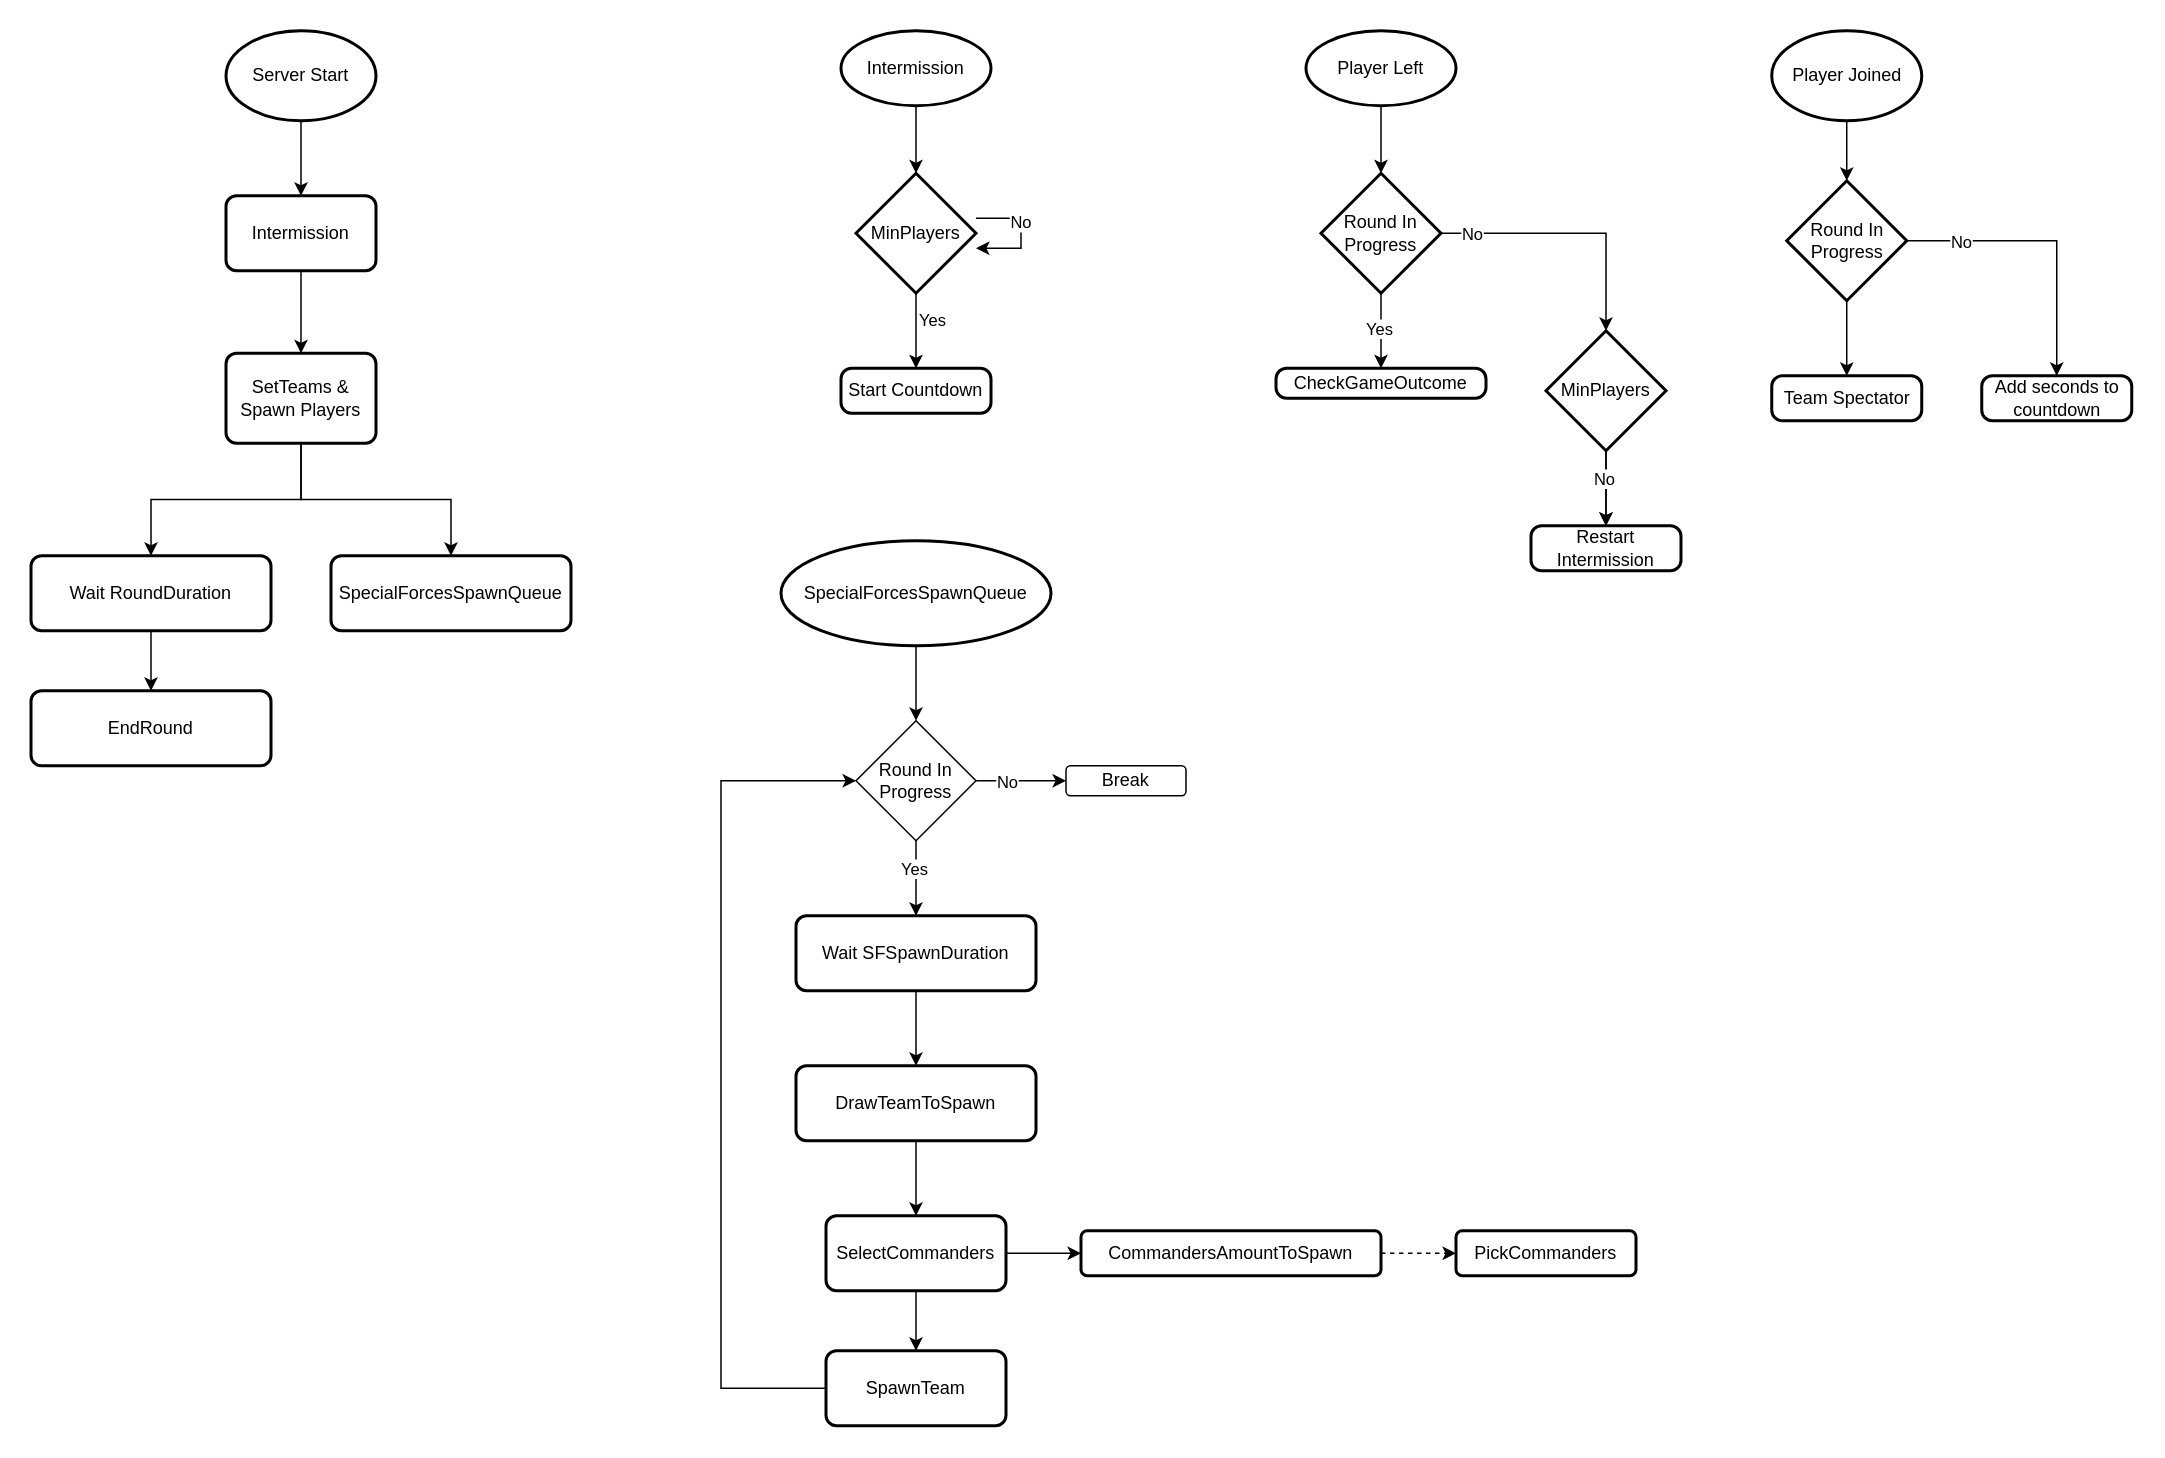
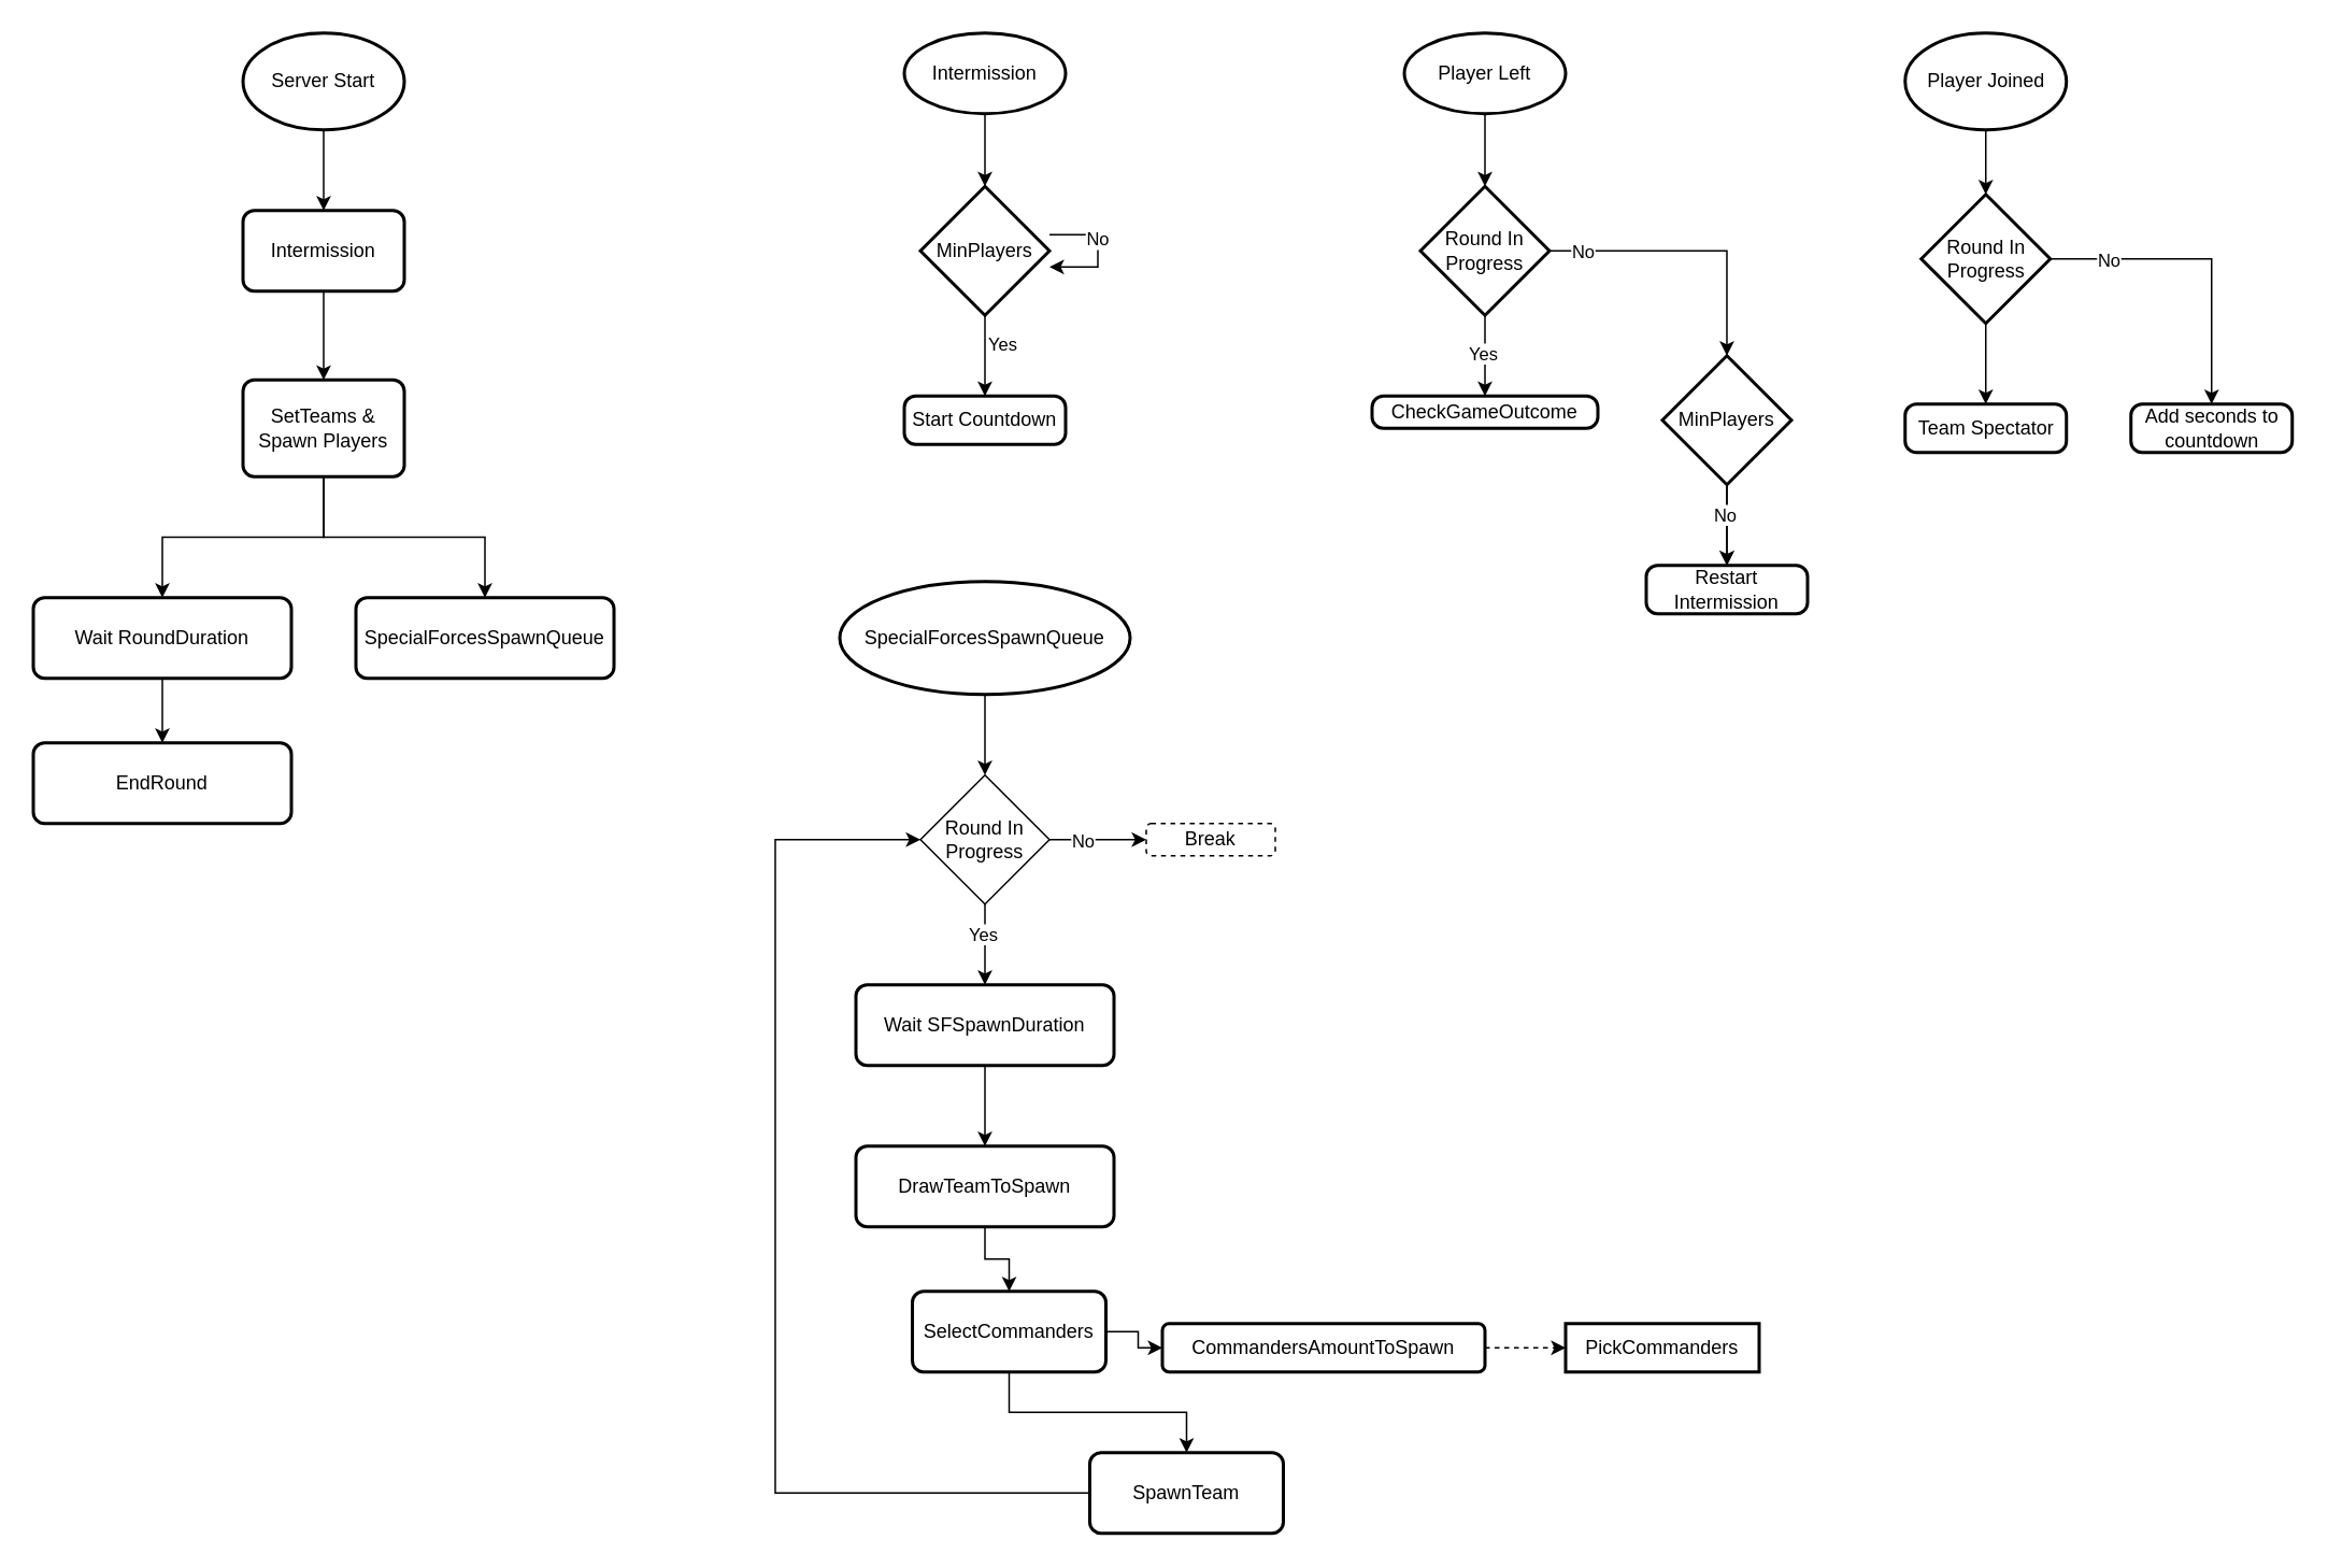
- <mxCell id="51" value="Break" style="rounded=1;whiteSpace=wrap;html=1;" vertex="1" parent="1"><mxGeometry x="710" y="510" width="80" height="20" as="geometry" /></mxCell>
+ <mxCell id="51" value="Break" style="rounded=1;whiteSpace=wrap;html=1;dashed=1;" vertex="1" parent="1"><mxGeometry x="710" y="510" width="80" height="20" as="geometry" /></mxCell>
- <mxCell id="58" value="SelectCommanders" style="whiteSpace=wrap;html=1;rounded=1;arcSize=14;strokeWidth=2;" vertex="1" parent="1"><mxGeometry x="550" y="810" width="120" height="50" as="geometry" /></mxCell>
+ <mxCell id="58" value="SelectCommanders" style="whiteSpace=wrap;html=1;rounded=1;arcSize=14;strokeWidth=2;" vertex="1" parent="1"><mxGeometry x="565" y="800" width="120" height="50" as="geometry" /></mxCell>
- <mxCell id="61" value="&lt;font style=&quot;vertical-align: inherit;&quot;&gt;&lt;font style=&quot;vertical-align: inherit;&quot;&gt;PickCommanders&lt;/font&gt;&lt;/font&gt;" style="rounded=1;whiteSpace=wrap;html=1;arcSize=14;strokeWidth=2;" vertex="1" parent="1"><mxGeometry x="970" y="820" width="120" height="30" as="geometry" /></mxCell>
+ <mxCell id="61" value="&lt;font style=&quot;vertical-align: inherit;&quot;&gt;&lt;font style=&quot;vertical-align: inherit;&quot;&gt;PickCommanders&lt;/font&gt;&lt;/font&gt;" style="whiteSpace=wrap;html=1;arcSize=14;strokeWidth=2;rounded=0;" vertex="1" parent="1"><mxGeometry x="970" y="820" width="120" height="30" as="geometry" /></mxCell>
- <mxCell id="55" value="SpawnTeam" style="whiteSpace=wrap;html=1;rounded=1;arcSize=14;strokeWidth=2;" vertex="1" parent="1"><mxGeometry x="550" y="900" width="120" height="50" as="geometry" /></mxCell>
+ <mxCell id="55" value="SpawnTeam" style="whiteSpace=wrap;html=1;rounded=1;arcSize=14;strokeWidth=2;" vertex="1" parent="1"><mxGeometry x="675" y="900" width="120" height="50" as="geometry" /></mxCell>
